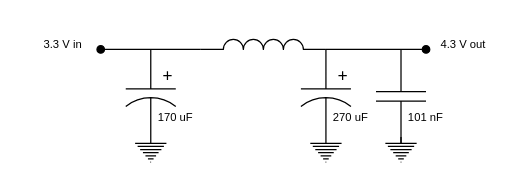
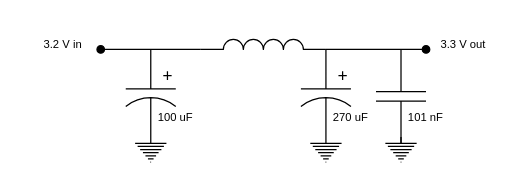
- <mxCell id="14" value="3.3 V in" style="text;strokeColor=none;align=center;fillColor=none;html=1;verticalAlign=middle;whiteSpace=wrap;rounded=0;fontSize=9;" vertex="1" parent="1"><mxGeometry x="20" y="20" width="60" height="30" as="geometry" /></mxCell>
+ <mxCell id="14" value="3.2 V in" style="text;strokeColor=none;align=center;fillColor=none;html=1;verticalAlign=middle;whiteSpace=wrap;rounded=0;fontSize=9;" vertex="1" parent="1"><mxGeometry x="20" y="20" width="60" height="30" as="geometry" /></mxCell>
- <mxCell id="15" value="4.3 V out" style="text;strokeColor=none;align=center;fillColor=none;html=1;verticalAlign=middle;whiteSpace=wrap;rounded=0;fontSize=9;" vertex="1" parent="1"><mxGeometry x="340" y="20" width="60" height="30" as="geometry" /></mxCell>
+ <mxCell id="15" value="3.3 V out" style="text;strokeColor=none;align=center;fillColor=none;html=1;verticalAlign=middle;whiteSpace=wrap;rounded=0;fontSize=9;" vertex="1" parent="1"><mxGeometry x="340" y="20" width="60" height="30" as="geometry" /></mxCell>
- <mxCell id="11" value="170 uF" style="text;strokeColor=none;align=center;fillColor=none;html=1;verticalAlign=middle;whiteSpace=wrap;rounded=0;fontSize=9;" vertex="1" parent="1"><mxGeometry x="110" y="79" width="60" height="30" as="geometry" /></mxCell>
+ <mxCell id="11" value="100 uF" style="text;strokeColor=none;align=center;fillColor=none;html=1;verticalAlign=middle;whiteSpace=wrap;rounded=0;fontSize=9;" vertex="1" parent="1"><mxGeometry x="110" y="79" width="60" height="30" as="geometry" /></mxCell>
